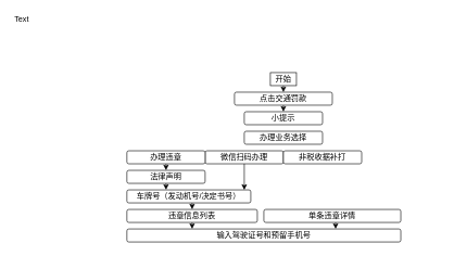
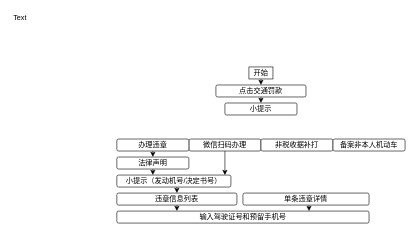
- <mxCell id="7" value="办理业务选择" style="rounded=1;whiteSpace=wrap;html=1;" parent="1" vertex="1"><mxGeometry x="374" y="201" width="120" height="20" as="geometry" /></mxCell>
+ <mxCell id="15" value="备案非本人机动车" style="rounded=1;whiteSpace=wrap;html=1;" parent="1" vertex="1"><mxGeometry x="554" y="231" width="120" height="20" as="geometry" /></mxCell>
- <mxCell id="11" value="车牌号（发动机号/决定书号）" style="rounded=1;whiteSpace=wrap;html=1;" parent="1" vertex="1"><mxGeometry x="194" y="291" width="190" height="20" as="geometry" /></mxCell>
+ <mxCell id="11" value="小提示（发动机号/决定书号）" style="rounded=1;whiteSpace=wrap;html=1;" parent="1" vertex="1"><mxGeometry x="194" y="291" width="190" height="20" as="geometry" /></mxCell>
